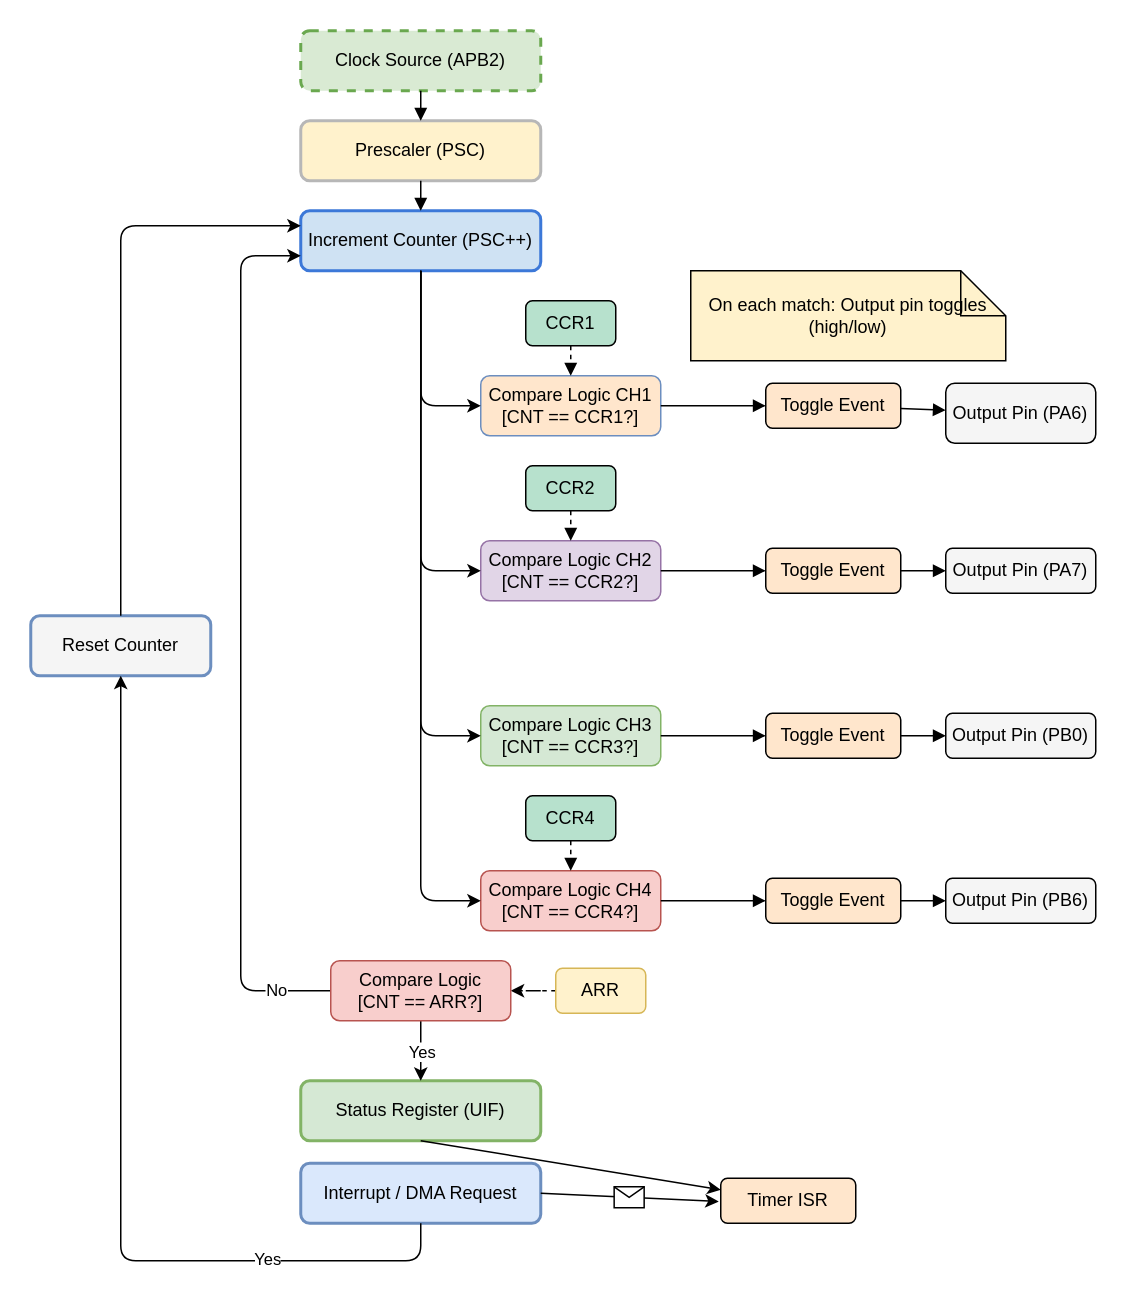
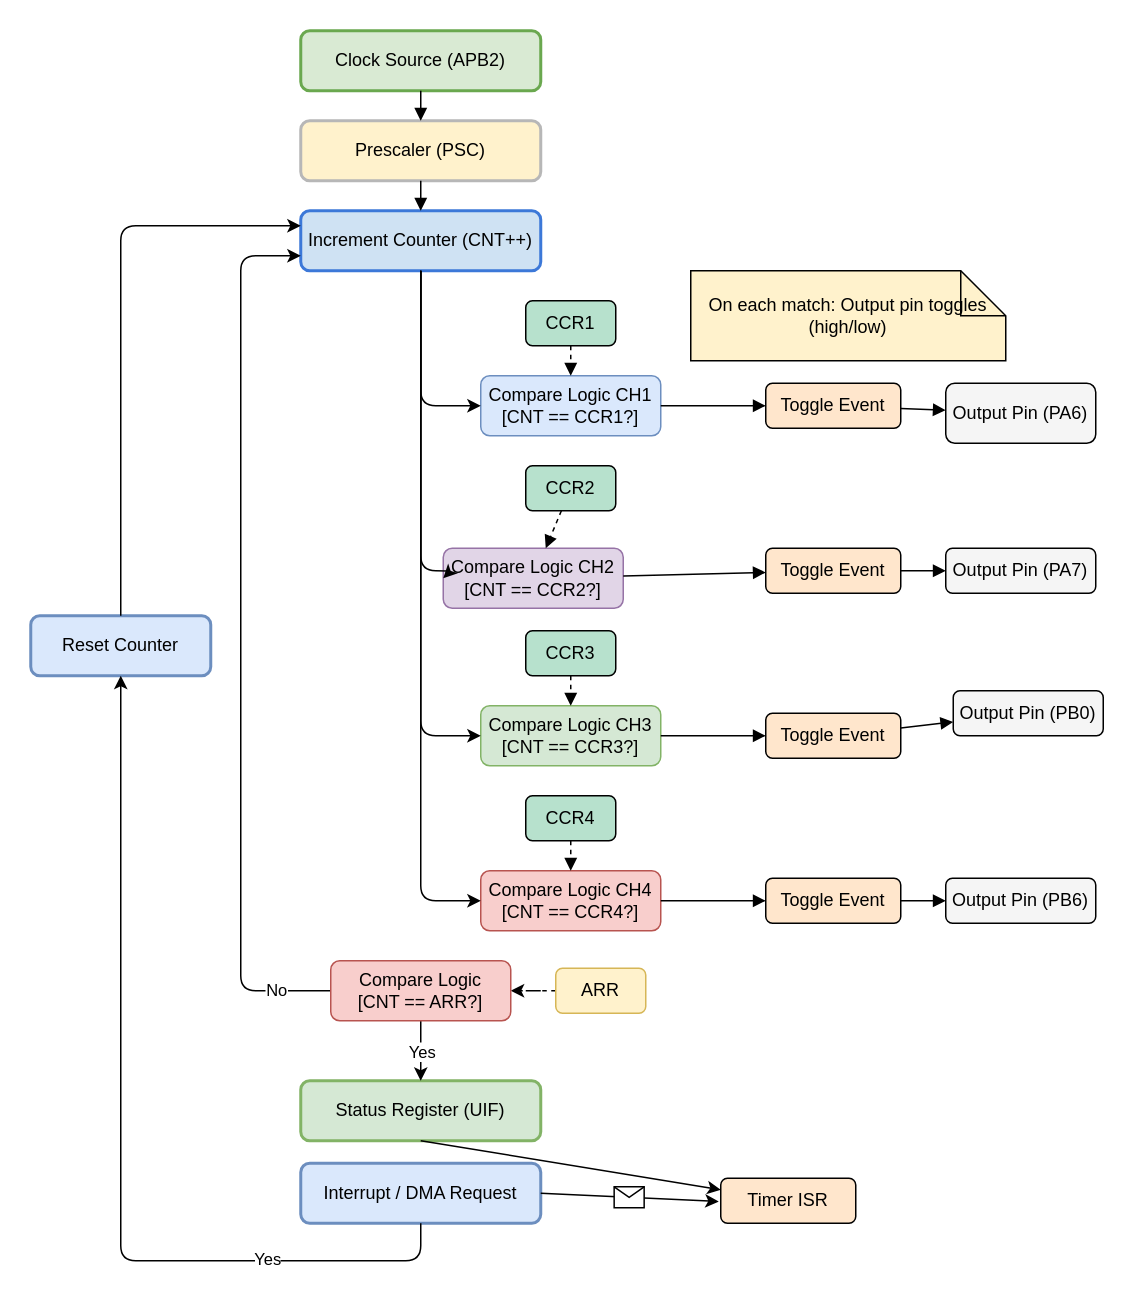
- <mxCell id="2" value="Clock Source (APB2)" style="rounded=1;whiteSpace=wrap;html=1;fillColor=#d9ead3;strokeColor=#6aa84f;strokeWidth=2;dashed=1;" vertex="1" parent="1"><mxGeometry x="200" y="20" width="160" height="40" as="geometry" /></mxCell>
+ <mxCell id="2" value="Clock Source (APB2)" style="rounded=1;whiteSpace=wrap;html=1;fillColor=#d9ead3;strokeColor=#6aa84f;strokeWidth=2;" vertex="1" parent="1"><mxGeometry x="200" y="20" width="160" height="40" as="geometry" /></mxCell>
- <mxCell id="4" value="Increment Counter (PSC++)" style="rounded=1;whiteSpace=wrap;html=1;fillColor=#cfe2f3;strokeColor=#3c78d8;strokeWidth=2;" vertex="1" parent="1"><mxGeometry x="200" y="140" width="160" height="40" as="geometry" /></mxCell>
+ <mxCell id="4" value="Increment Counter (CNT++)" style="rounded=1;whiteSpace=wrap;html=1;fillColor=#cfe2f3;strokeColor=#3c78d8;strokeWidth=2;" vertex="1" parent="1"><mxGeometry x="200" y="140" width="160" height="40" as="geometry" /></mxCell>
- <mxCell id="13" value="Compare Logic CH1&#10;[CNT == CCR1?]" style="rounded=1;whiteSpace=wrap;html=1;fillColor=#ffe6cc;strokeColor=#6c8ebf;" vertex="1" parent="1"><mxGeometry x="320" y="250" width="120" height="40" as="geometry" /></mxCell>
+ <mxCell id="13" value="Compare Logic CH1&#10;[CNT == CCR1?]" style="rounded=1;whiteSpace=wrap;html=1;fillColor=#dae8fc;strokeColor=#6c8ebf;" vertex="1" parent="1"><mxGeometry x="320" y="250" width="120" height="40" as="geometry" /></mxCell>
- <mxCell id="14" value="Compare Logic CH2&#10;[CNT == CCR2?]" style="rounded=1;whiteSpace=wrap;html=1;fillColor=#e1d5e7;strokeColor=#9673a6;" vertex="1" parent="1"><mxGeometry x="320" y="360" width="120" height="40" as="geometry" /></mxCell>
+ <mxCell id="14" value="Compare Logic CH2&#10;[CNT == CCR2?]" style="rounded=1;whiteSpace=wrap;html=1;fillColor=#e1d5e7;strokeColor=#9673a6;" vertex="1" parent="1"><mxGeometry x="295" y="365" width="120" height="40" as="geometry" /></mxCell>
- <mxCell id="10" value="Reset Counter" style="rounded=1;whiteSpace=wrap;html=1;fillColor=#f5f5f5;strokeColor=#6c8ebf;strokeWidth=2;" vertex="1" parent="1"><mxGeometry x="20" y="410" width="120" height="40" as="geometry" /></mxCell>
+ <mxCell id="10" value="Reset Counter" style="rounded=1;whiteSpace=wrap;html=1;fillColor=#dae8fc;strokeColor=#6c8ebf;strokeWidth=2;" vertex="1" parent="1"><mxGeometry x="20" y="410" width="120" height="40" as="geometry" /></mxCell>
+ <mxCell id="19" value="CCR3" style="rounded=1;whiteSpace=wrap;html=1;fillColor=#b7e1cd;" vertex="1" parent="1"><mxGeometry x="350" y="420" width="60" height="30" as="geometry" /></mxCell>
+ <mxCell id="31" style="endArrow=block;endFill=1;dashed=1;" edge="1" parent="1" source="19" target="15"><mxGeometry relative="1" as="geometry" /></mxCell>
- <mxCell id="27" value="Output Pin (PB0)" style="rounded=1;whiteSpace=wrap;html=1;fillColor=#f5f5f5;" vertex="1" parent="1"><mxGeometry x="630" y="475" width="100" height="30" as="geometry" /></mxCell>
+ <mxCell id="27" value="Output Pin (PB0)" style="rounded=1;whiteSpace=wrap;html=1;fillColor=#f5f5f5;" vertex="1" parent="1"><mxGeometry x="635" y="460" width="100" height="30" as="geometry" /></mxCell>
